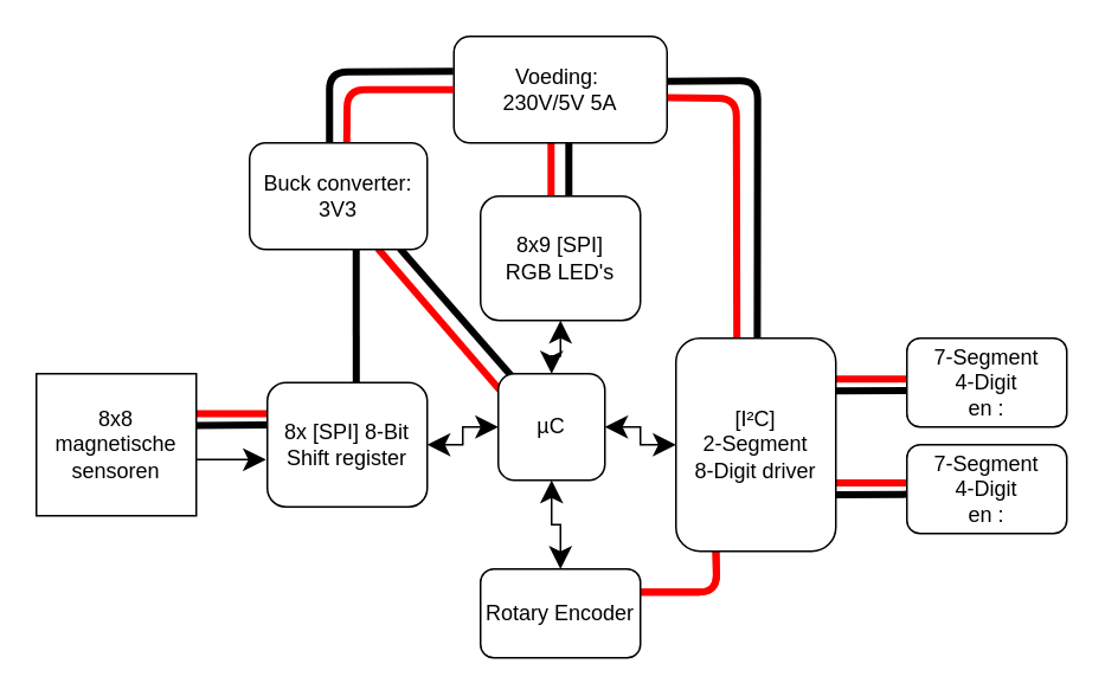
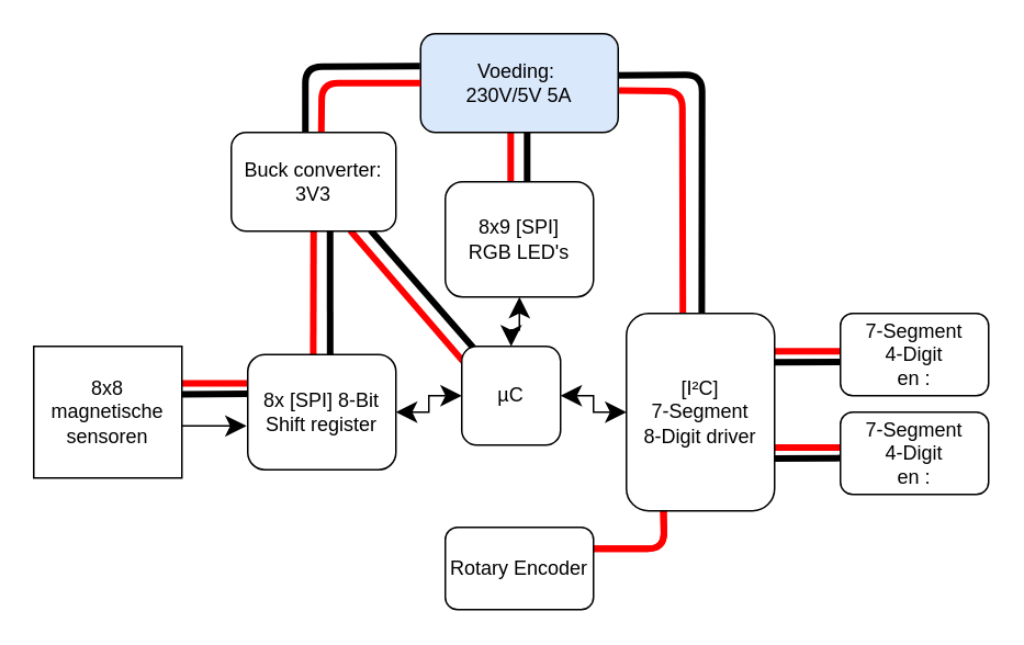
- <mxCell id="18" value="Voeding:&amp;nbsp;&lt;br&gt;230V/5V 5A" style="rounded=1;whiteSpace=wrap;html=1;" parent="1" vertex="1"><mxGeometry x="255" y="20" width="120" height="60" as="geometry" /></mxCell>
+ <mxCell id="18" value="Voeding:&amp;nbsp;&lt;br&gt;230V/5V 5A" style="rounded=1;whiteSpace=wrap;html=1;fillColor=#dae8fc;" parent="1" vertex="1"><mxGeometry x="255" y="20" width="120" height="60" as="geometry" /></mxCell>
+ <mxCell id="11" value="" style="endArrow=none;html=1;entryX=0.5;entryY=1;entryDx=0;entryDy=0;strokeColor=#FF0000;strokeWidth=4;exitX=0.442;exitY=0.018;exitDx=0;exitDy=0;exitPerimeter=0;" edge="1" parent="1" source="26" target="24"><mxGeometry width="50" height="50" relative="1" as="geometry"><mxPoint x="174.76" y="180" as="sourcePoint" /><mxPoint x="174.76" y="140" as="targetPoint" /></mxGeometry></mxCell>
- <mxCell id="28" value="[I²C]&lt;br&gt;2-Segment&lt;br&gt;8-Digit driver" style="rounded=1;whiteSpace=wrap;html=1;" vertex="1" parent="1"><mxGeometry x="380" y="190" width="90" height="120" as="geometry" /></mxCell>
+ <mxCell id="28" value="[I²C]&lt;br&gt;7-Segment&lt;br&gt;8-Digit driver" style="rounded=1;whiteSpace=wrap;html=1;" vertex="1" parent="1"><mxGeometry x="380" y="190" width="90" height="120" as="geometry" /></mxCell>
- <mxCell id="31" style="edgeStyle=orthogonalEdgeStyle;rounded=0;jumpSize=6;orthogonalLoop=1;jettySize=auto;html=1;entryX=0.5;entryY=1;entryDx=0;entryDy=0;startSize=10;endSize=10;targetPerimeterSpacing=2;strokeColor=#000000;strokeWidth=1;startArrow=classic;startFill=1;sourcePerimeterSpacing=0;" edge="1" parent="1" source="32" target="19"><mxGeometry relative="1" as="geometry" /></mxCell>
